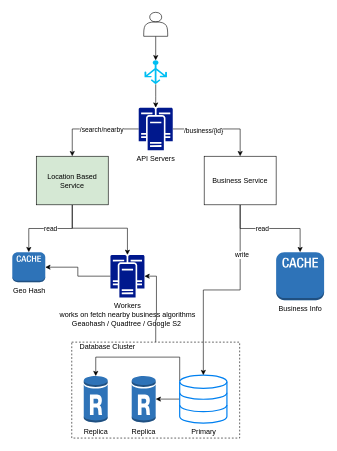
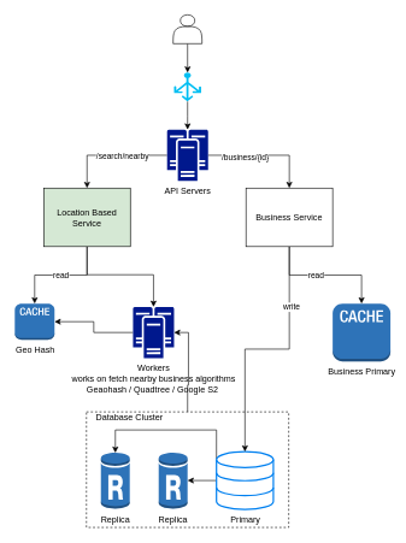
- <mxCell id="11" value="Business Info" style="outlineConnect=0;dashed=0;verticalLabelPosition=bottom;verticalAlign=top;align=center;html=1;shape=mxgraph.aws3.cache_node;fillColor=#2E73B8;gradientColor=none;" parent="1" vertex="1"><mxGeometry x="460" y="420" width="80" height="80" as="geometry" /></mxCell>
+ <mxCell id="11" value="Business Primary" style="outlineConnect=0;dashed=0;verticalLabelPosition=bottom;verticalAlign=top;align=center;html=1;shape=mxgraph.aws3.cache_node;fillColor=#2E73B8;gradientColor=none;" parent="1" vertex="1"><mxGeometry x="460" y="420" width="80" height="80" as="geometry" /></mxCell>
